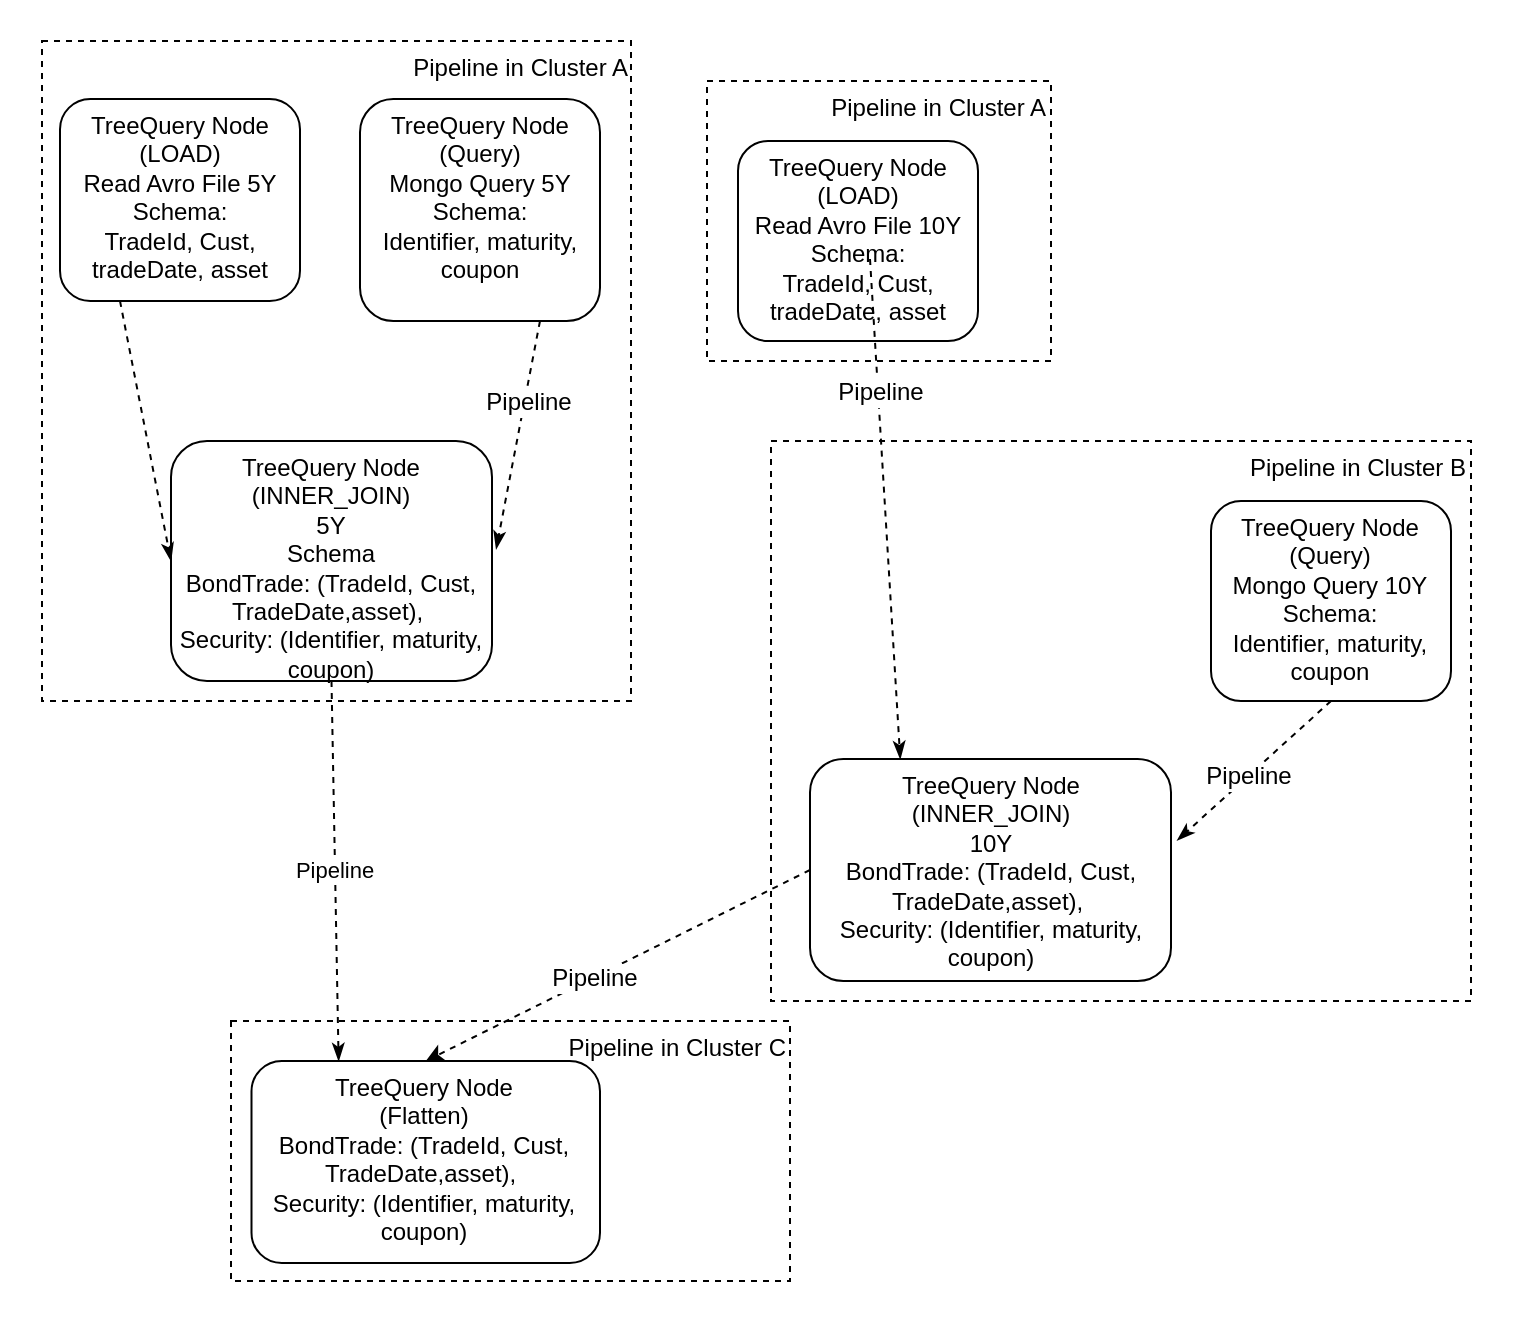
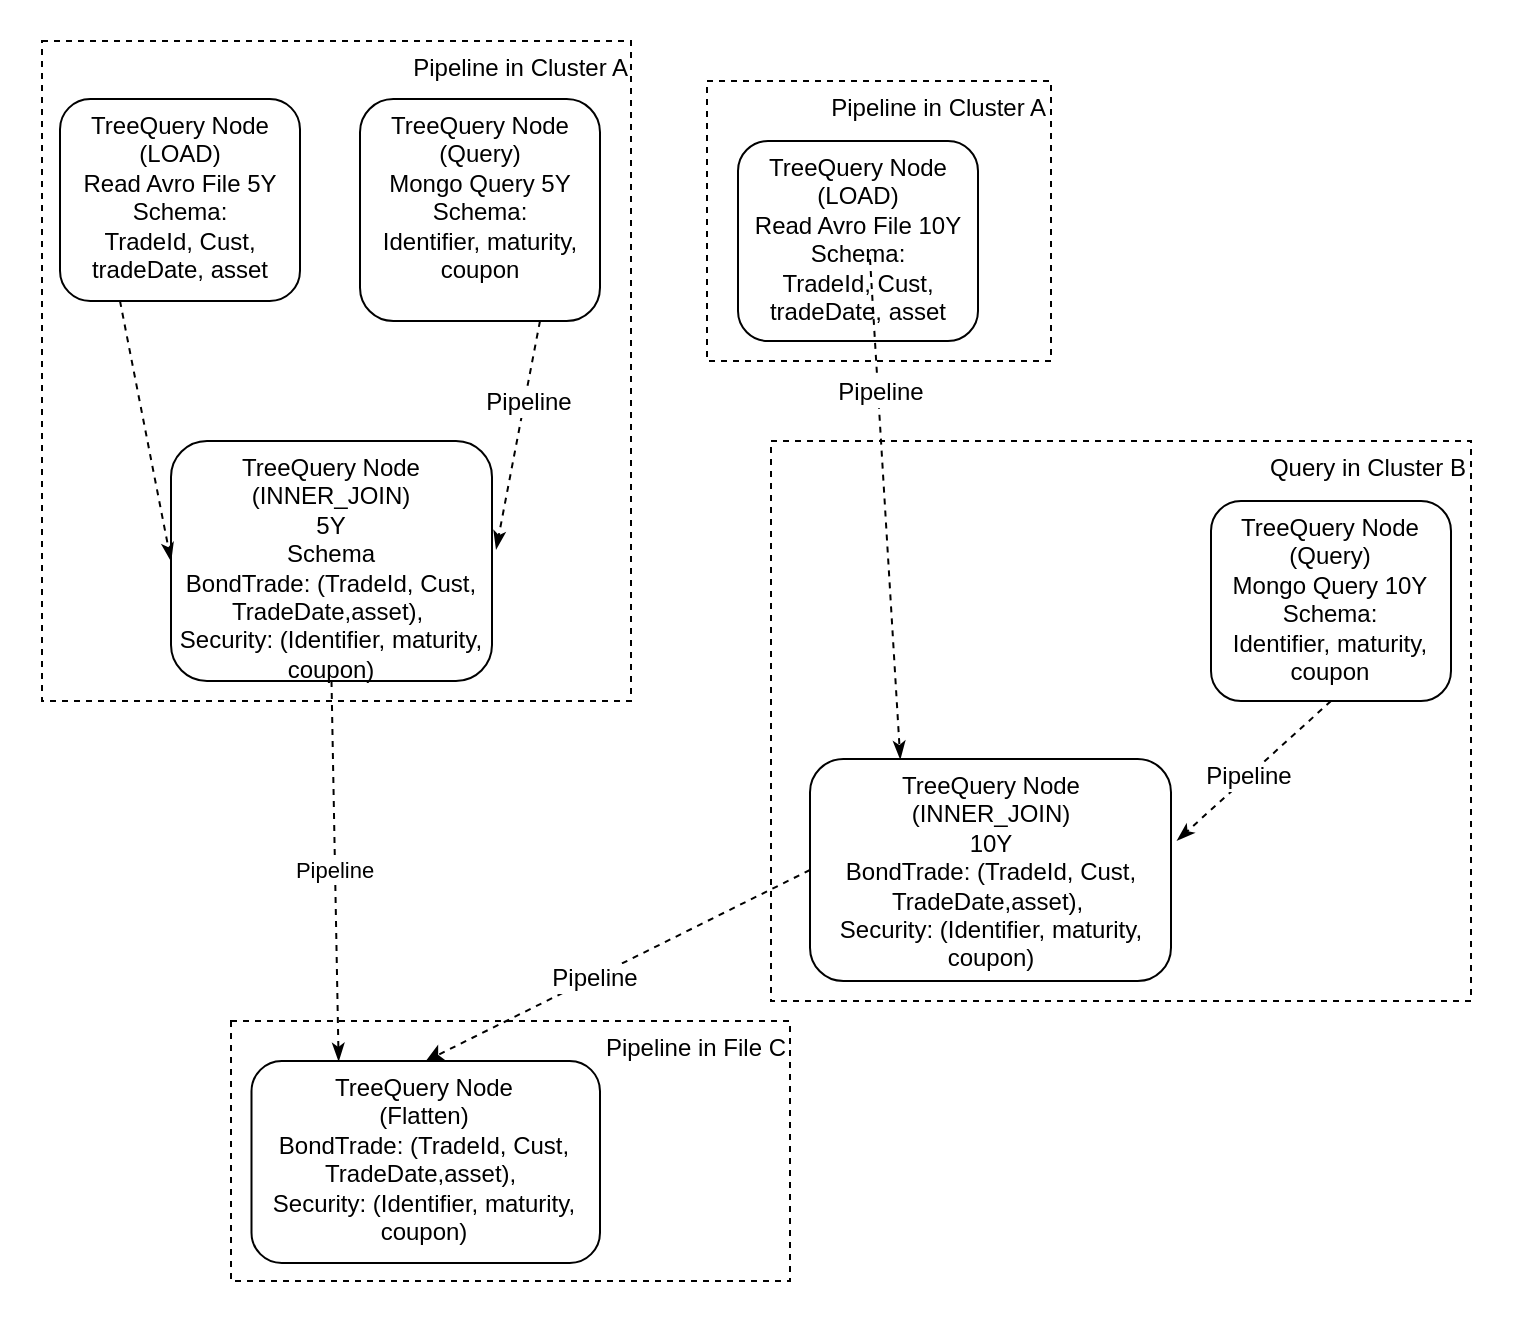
- <mxCell id="21" value="Pipeline in Cluster B" style="rounded=0;whiteSpace=wrap;html=1;fillColor=none;dashed=1;verticalAlign=top;align=right;" vertex="1" parent="1"><mxGeometry x="385" y="220" width="350" height="280" as="geometry" /></mxCell>
+ <mxCell id="21" value="Query in Cluster B" style="rounded=0;whiteSpace=wrap;html=1;fillColor=none;dashed=1;verticalAlign=top;align=right;" vertex="1" parent="1"><mxGeometry x="385" y="220" width="350" height="280" as="geometry" /></mxCell>
- <mxCell id="22" value="Pipeline in Cluster C" style="rounded=0;whiteSpace=wrap;html=1;fillColor=none;dashed=1;verticalAlign=top;align=right;" vertex="1" parent="1"><mxGeometry x="115" y="510" width="279.5" height="130" as="geometry" /></mxCell>
+ <mxCell id="22" value="Pipeline in File C" style="rounded=0;whiteSpace=wrap;html=1;fillColor=none;dashed=1;verticalAlign=top;align=right;" vertex="1" parent="1"><mxGeometry x="115" y="510" width="279.5" height="130" as="geometry" /></mxCell>
